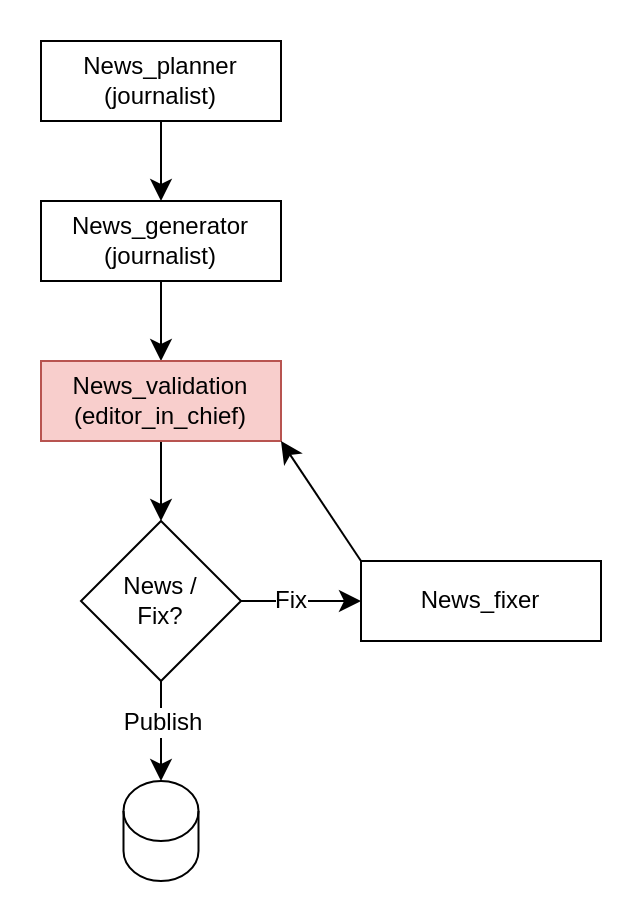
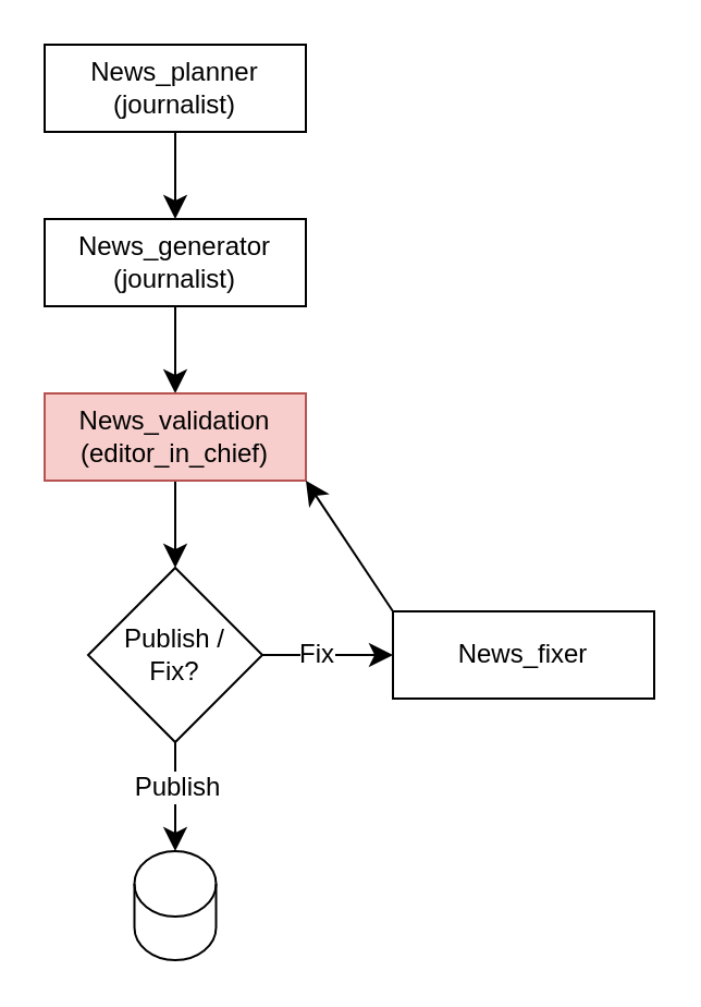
- <mxCell id="4" value="News /&lt;div&gt;Fix?&lt;/div&gt;" style="rhombus;whiteSpace=wrap;html=1;" vertex="1" parent="1"><mxGeometry x="40" y="260" width="80" height="80" as="geometry" /></mxCell>
+ <mxCell id="4" value="Publish /&lt;div&gt;Fix?&lt;/div&gt;" style="rhombus;whiteSpace=wrap;html=1;" vertex="1" parent="1"><mxGeometry x="40" y="260" width="80" height="80" as="geometry" /></mxCell>
